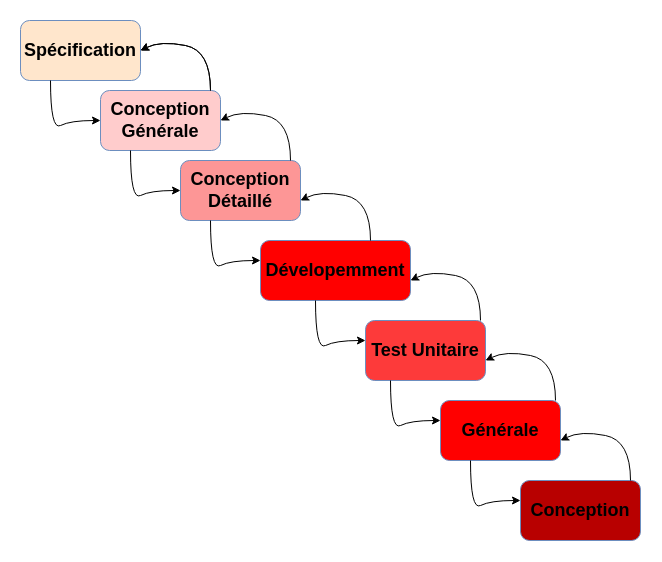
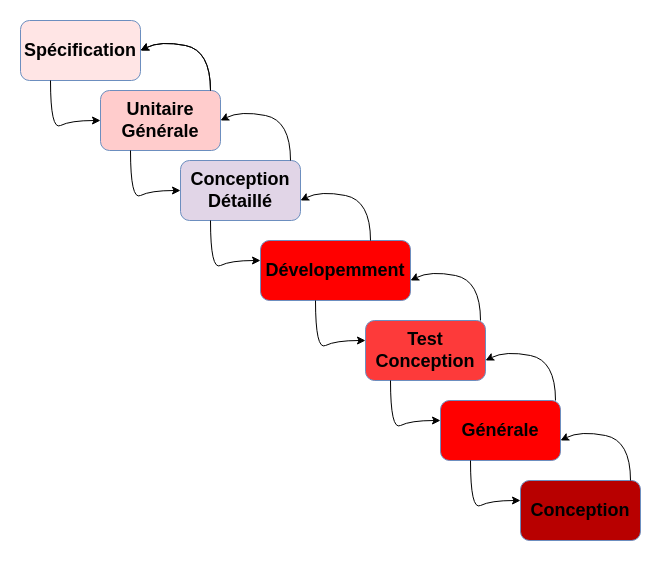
- <mxCell id="8" value="&lt;font size=&quot;1&quot; style=&quot;&quot;&gt;&lt;b style=&quot;font-size: 18px;&quot;&gt;Spécification&lt;/b&gt;&lt;/font&gt;" style="rounded=1;whiteSpace=wrap;html=1;fillColor=#ffe6cc;strokeColor=#6c8ebf;" vertex="1" parent="1"><mxGeometry x="20" y="20" width="120" height="60" as="geometry" /></mxCell>
+ <mxCell id="8" value="&lt;font size=&quot;1&quot; style=&quot;&quot;&gt;&lt;b style=&quot;font-size: 18px;&quot;&gt;Spécification&lt;/b&gt;&lt;/font&gt;" style="rounded=1;whiteSpace=wrap;html=1;fillColor=#ffe5e5;strokeColor=#6c8ebf;" vertex="1" parent="1"><mxGeometry x="20" y="20" width="120" height="60" as="geometry" /></mxCell>
- <mxCell id="7" value="&lt;b&gt;&lt;font style=&quot;font-size: 18px;&quot;&gt;Conception Générale&lt;/font&gt;&lt;/b&gt;" style="rounded=1;whiteSpace=wrap;html=1;fillColor=#ffcccc;strokeColor=#6c8ebf;fillStyle=auto;" vertex="1" parent="1"><mxGeometry x="100" y="90" width="120" height="60" as="geometry" /></mxCell>
+ <mxCell id="7" value="&lt;b&gt;&lt;font style=&quot;font-size: 18px;&quot;&gt;Unitaire Générale&lt;/font&gt;&lt;/b&gt;" style="rounded=1;whiteSpace=wrap;html=1;fillColor=#ffcccc;strokeColor=#6c8ebf;fillStyle=auto;" vertex="1" parent="1"><mxGeometry x="100" y="90" width="120" height="60" as="geometry" /></mxCell>
- <mxCell id="6" value="&lt;b&gt;&lt;font style=&quot;font-size: 18px;&quot;&gt;Conception Détaillé&lt;/font&gt;&lt;/b&gt;" style="rounded=1;whiteSpace=wrap;html=1;fillColor=#fd9696;strokeColor=#6c8ebf;fillStyle=auto;" vertex="1" parent="1"><mxGeometry x="180" y="160" width="120" height="60" as="geometry" /></mxCell>
+ <mxCell id="6" value="&lt;b&gt;&lt;font style=&quot;font-size: 18px;&quot;&gt;Conception Détaillé&lt;/font&gt;&lt;/b&gt;" style="rounded=1;whiteSpace=wrap;html=1;fillColor=#e1d5e7;strokeColor=#6c8ebf;fillStyle=auto;" vertex="1" parent="1"><mxGeometry x="180" y="160" width="120" height="60" as="geometry" /></mxCell>
- <mxCell id="4" value="&lt;b&gt;&lt;font style=&quot;font-size: 18px;&quot;&gt;Test Unitaire&lt;/font&gt;&lt;/b&gt;" style="rounded=1;whiteSpace=wrap;html=1;fillColor=#fd3a3a;strokeColor=#6c8ebf;" vertex="1" parent="1"><mxGeometry x="365" y="320" width="120" height="60" as="geometry" /></mxCell>
+ <mxCell id="4" value="&lt;b&gt;&lt;font style=&quot;font-size: 18px;&quot;&gt;Test Conception&lt;/font&gt;&lt;/b&gt;" style="rounded=1;whiteSpace=wrap;html=1;fillColor=#fd3a3a;strokeColor=#6c8ebf;" vertex="1" parent="1"><mxGeometry x="365" y="320" width="120" height="60" as="geometry" /></mxCell>
